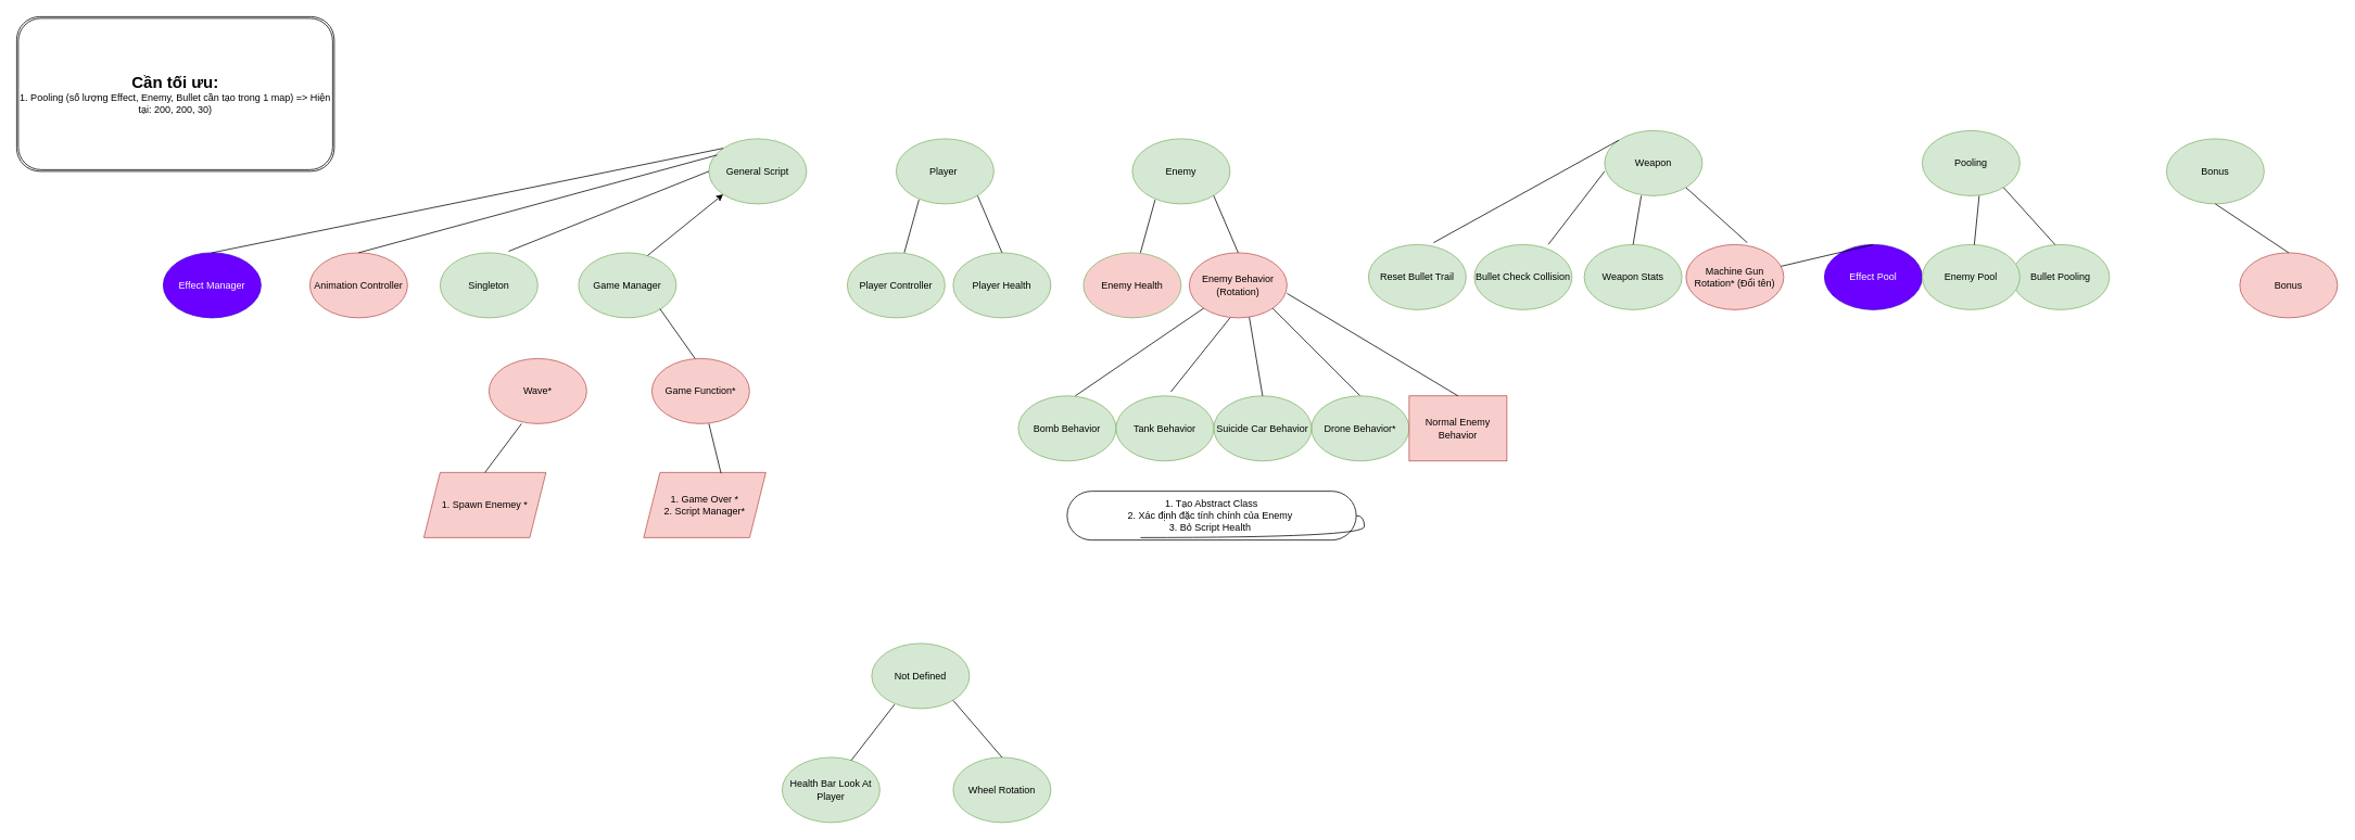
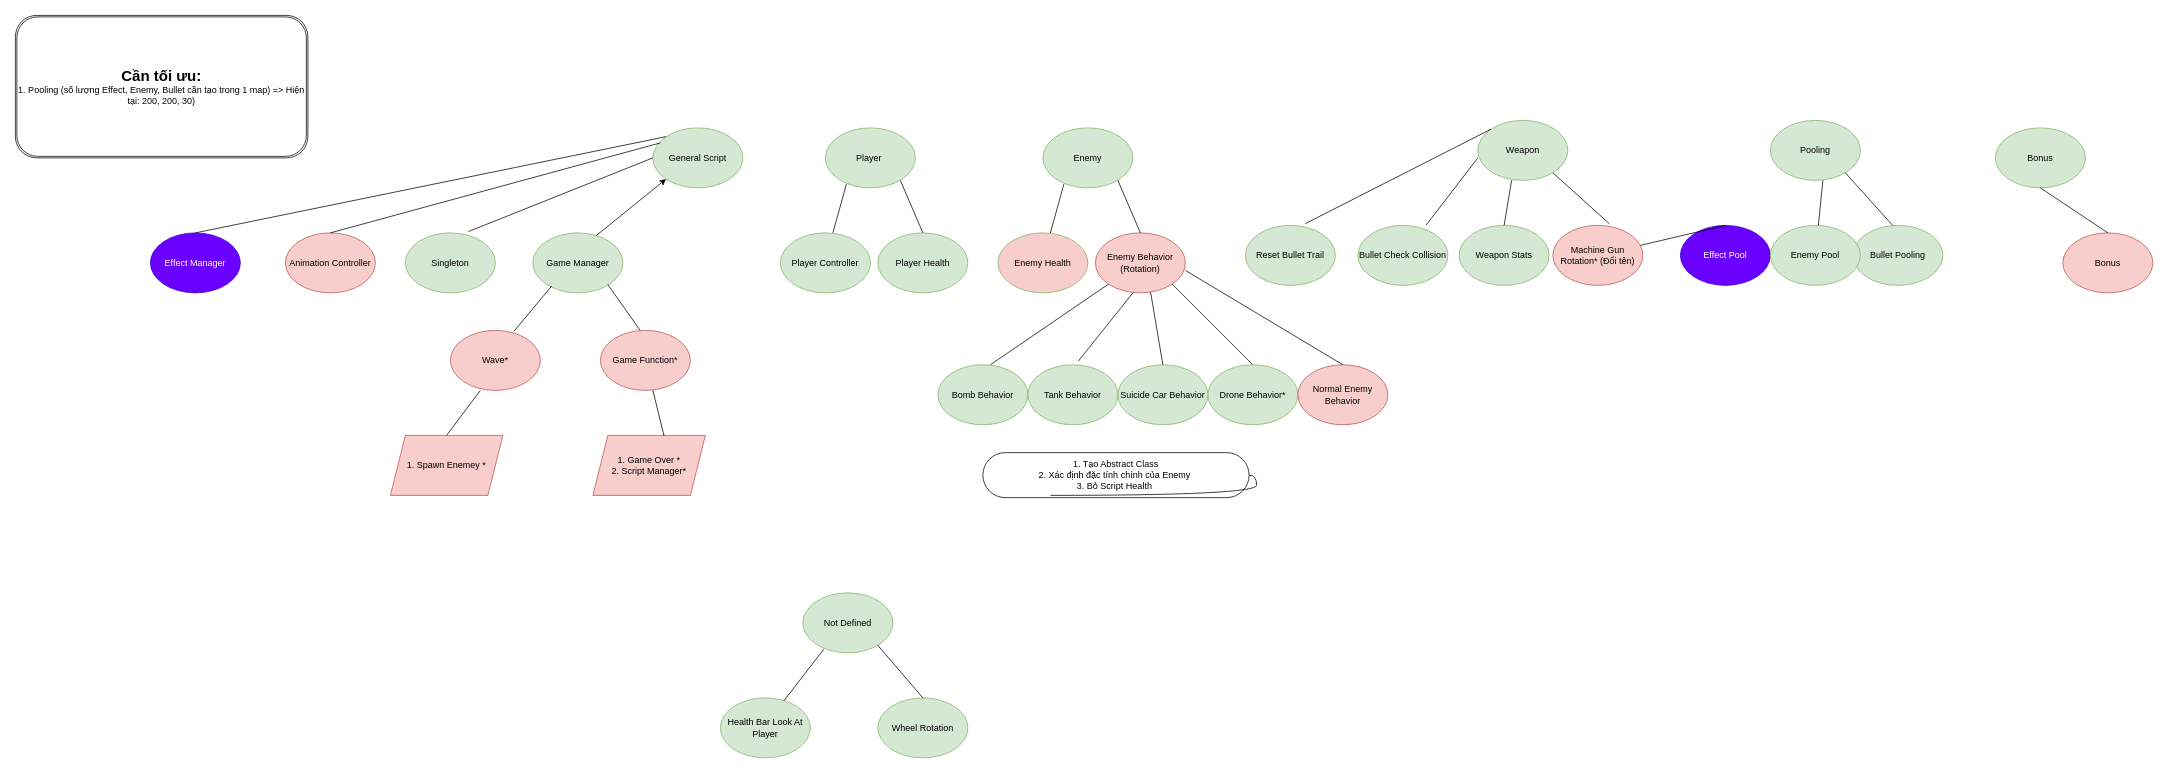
- <mxCell id="43" value="Reset Bullet Trail" style="ellipse;whiteSpace=wrap;html=1;fillColor=#d5e8d4;strokeColor=#82b366;" vertex="1" parent="1"><mxGeometry x="1680" y="300" width="120" height="80" as="geometry" /></mxCell>
+ <mxCell id="43" value="Reset Bullet Trail" style="ellipse;whiteSpace=wrap;html=1;fillColor=#d5e8d4;strokeColor=#82b366;" vertex="1" parent="1"><mxGeometry x="1660" y="300" width="120" height="80" as="geometry" /></mxCell>
+ <mxCell id="14" value="" style="endArrow=none;html=1;rounded=0;exitX=0.708;exitY=0.013;exitDx=0;exitDy=0;exitPerimeter=0;entryX=0.208;entryY=0.888;entryDx=0;entryDy=0;entryPerimeter=0;" edge="1" parent="1" source="8" target="6"><mxGeometry width="50" height="50" relative="1" as="geometry"><mxPoint x="773" y="440" as="sourcePoint" /><mxPoint x="730" y="380" as="targetPoint" /></mxGeometry></mxCell>
- <mxCell id="39" value="Normal Enemy Behavior" style="whiteSpace=wrap;html=1;fillColor=#f8cecc;strokeColor=#b85450;rounded=0;" vertex="1" parent="1"><mxGeometry x="1730" y="485.86" width="120" height="80" as="geometry" /></mxCell>
+ <mxCell id="39" value="Normal Enemy Behavior" style="ellipse;whiteSpace=wrap;html=1;fillColor=#f8cecc;strokeColor=#b85450;" vertex="1" parent="1"><mxGeometry x="1730" y="485.86" width="120" height="80" as="geometry" /></mxCell>
